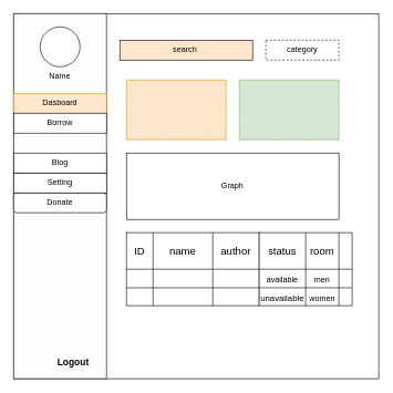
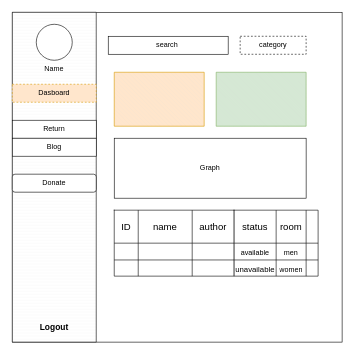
- <mxCell id="16" value="search&amp;nbsp;" style="rounded=0;whiteSpace=wrap;html=1;fillColor=#ffe6cc;" vertex="1" parent="1"><mxGeometry x="180" y="60" width="200" height="30" as="geometry" /></mxCell>
+ <mxCell id="16" value="search&amp;nbsp;" style="rounded=0;whiteSpace=wrap;html=1;" vertex="1" parent="1"><mxGeometry x="180" y="60" width="200" height="30" as="geometry" /></mxCell>
- <mxCell id="21" value="Dasboard" style="rounded=0;whiteSpace=wrap;html=1;align=center;fillColor=#ffe6cc;strokeColor=#d79b00;" vertex="1" parent="1"><mxGeometry x="20" y="140" width="140" height="30" as="geometry" /></mxCell>
+ <mxCell id="21" value="Dasboard" style="rounded=0;whiteSpace=wrap;html=1;align=center;fillColor=#ffe6cc;strokeColor=#d79b00;dashed=1;" vertex="1" parent="1"><mxGeometry x="20" y="140" width="140" height="30" as="geometry" /></mxCell>
- <mxCell id="23" value="Borrow" style="rounded=0;whiteSpace=wrap;html=1;align=center;" vertex="1" parent="1"><mxGeometry x="20" y="170" width="140" height="30" as="geometry" /></mxCell>
+ <mxCell id="24" value="Return" style="rounded=0;whiteSpace=wrap;html=1;align=center;" vertex="1" parent="1"><mxGeometry x="20" y="200" width="140" height="30" as="geometry" /></mxCell>
- <mxCell id="25" value="Setting" style="rounded=0;whiteSpace=wrap;html=1;align=center;" vertex="1" parent="1"><mxGeometry x="20" y="260" width="140" height="30" as="geometry" /></mxCell>
- <mxCell id="26" value="&lt;b&gt;&lt;font style=&quot;font-size: 14px;&quot;&gt;Logout&lt;/font&gt;&lt;/b&gt;" style="text;html=1;align=center;verticalAlign=middle;whiteSpace=wrap;rounded=0;" vertex="1" parent="1"><mxGeometry x="80" y="530" width="60" height="30" as="geometry" /></mxCell>
+ <mxCell id="26" value="&lt;b&gt;&lt;font style=&quot;font-size: 14px;&quot;&gt;Logout&lt;/font&gt;&lt;/b&gt;" style="text;html=1;align=center;verticalAlign=middle;whiteSpace=wrap;rounded=0;" vertex="1" parent="1"><mxGeometry x="60" y="530" width="60" height="30" as="geometry" /></mxCell>
